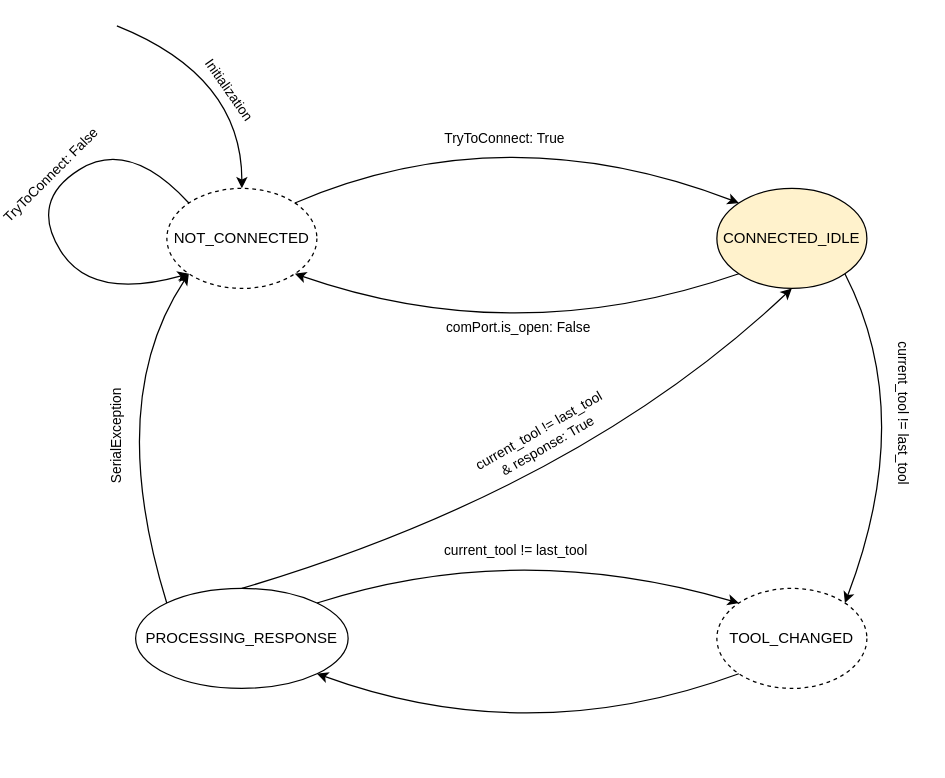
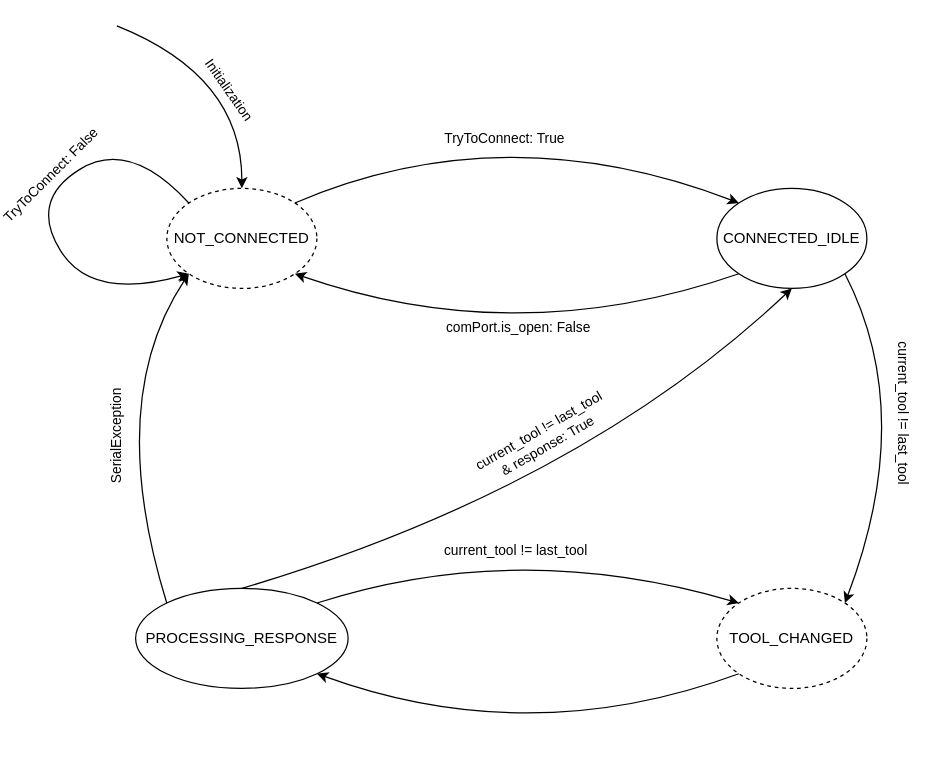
- <mxCell id="3" value="CONNECTED_IDLE" style="ellipse;whiteSpace=wrap;html=1;fillColor=#fff2cc;" vertex="1" parent="1"><mxGeometry x="570" y="150" width="120" height="80" as="geometry" /></mxCell>
+ <mxCell id="3" value="CONNECTED_IDLE" style="ellipse;whiteSpace=wrap;html=1;" vertex="1" parent="1"><mxGeometry x="570" y="150" width="120" height="80" as="geometry" /></mxCell>
